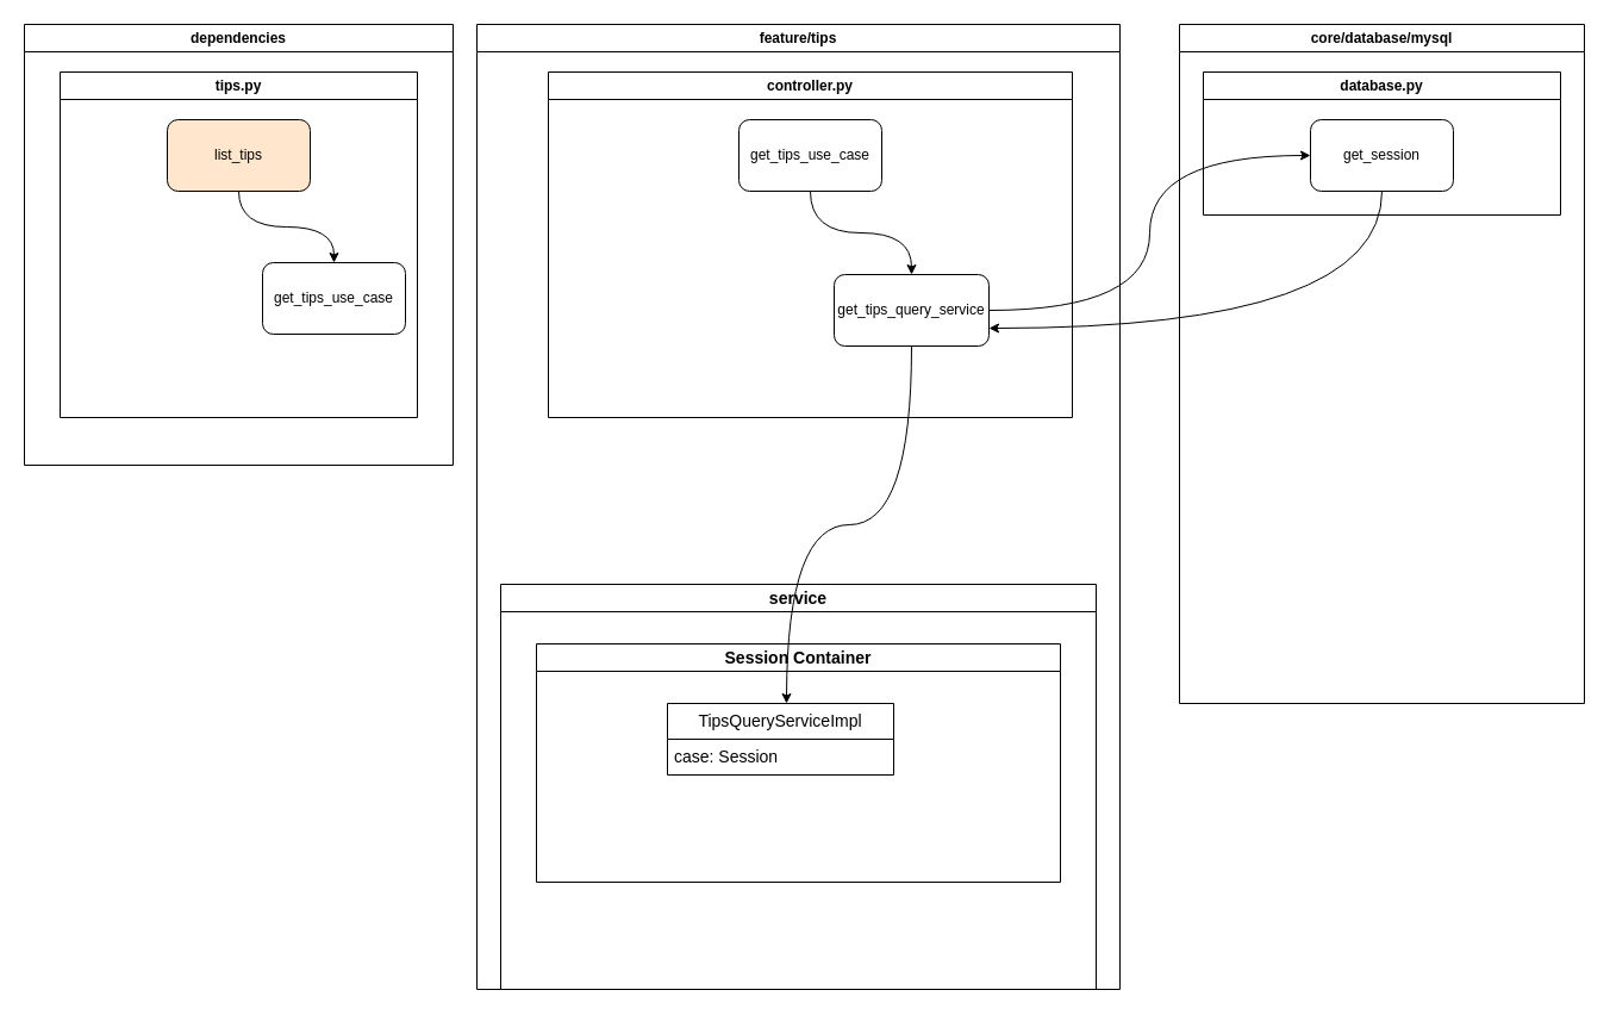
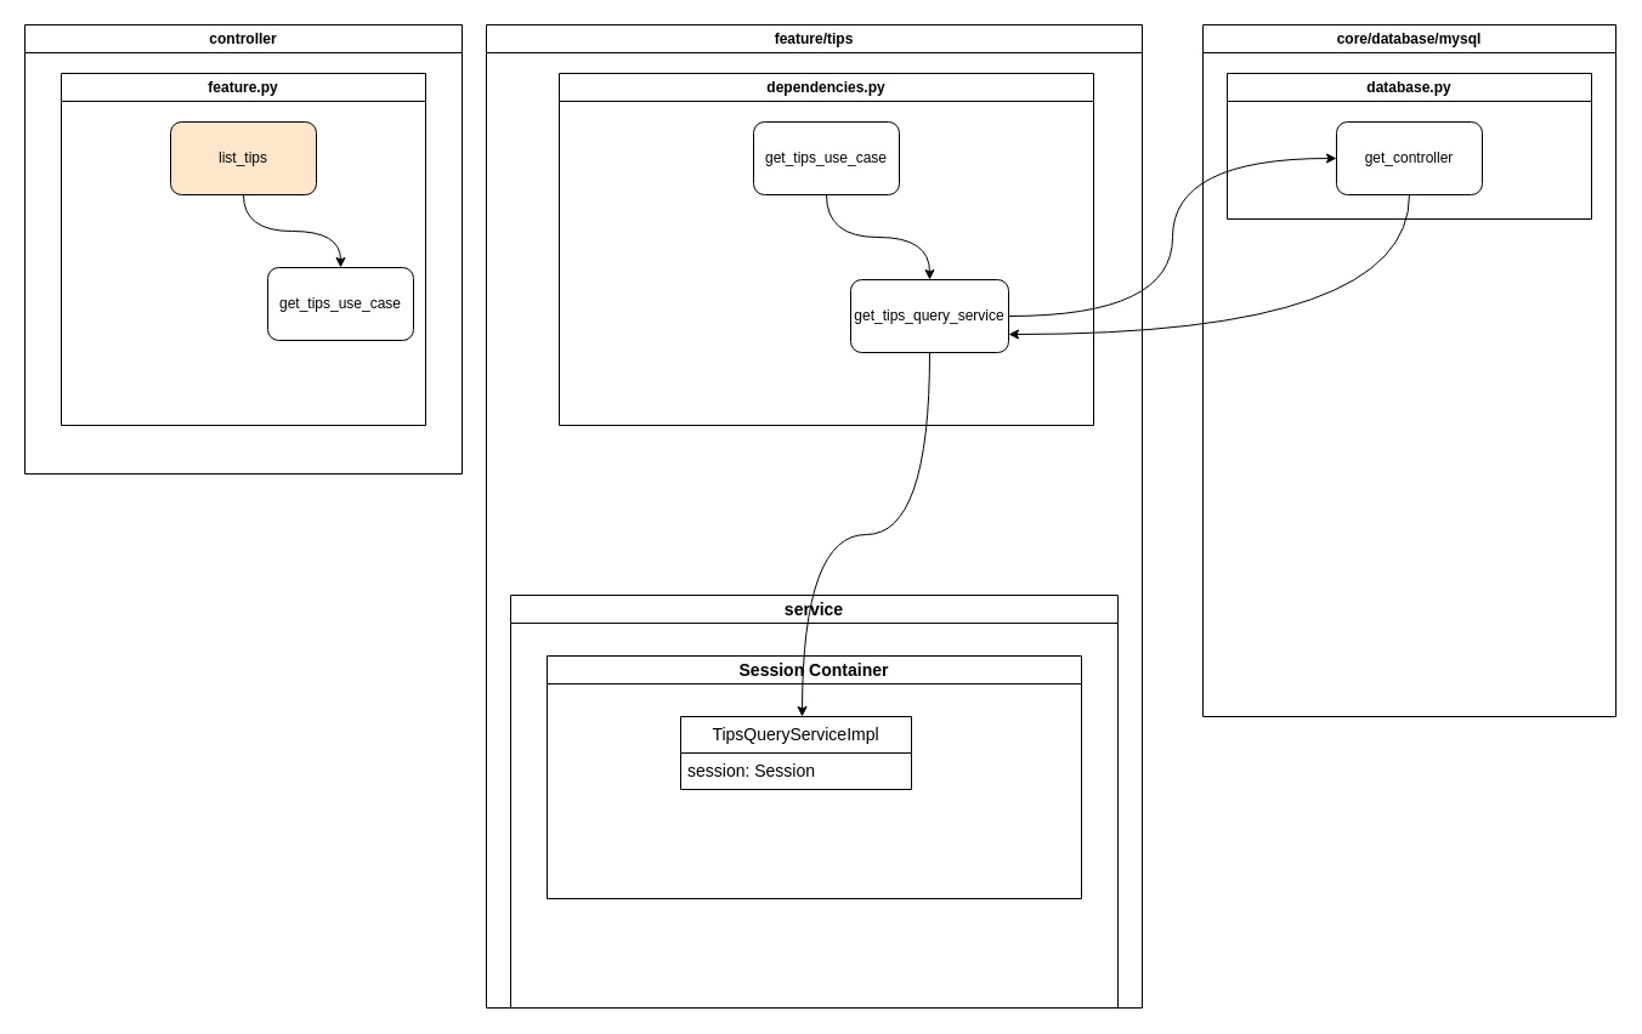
- <mxCell id="2" value="dependencies" style="swimlane;whiteSpace=wrap;html=1;" vertex="1" parent="1"><mxGeometry x="20" y="20" width="360" height="370" as="geometry"><mxRectangle x="40" y="40" width="100" height="30" as="alternateBounds" /></mxGeometry></mxCell>
+ <mxCell id="2" value="controller" style="swimlane;whiteSpace=wrap;html=1;" vertex="1" parent="1"><mxGeometry x="20" y="20" width="360" height="370" as="geometry"><mxRectangle x="40" y="40" width="100" height="30" as="alternateBounds" /></mxGeometry></mxCell>
- <mxCell id="3" value="tips.py" style="swimlane;whiteSpace=wrap;html=1;" vertex="1" parent="2"><mxGeometry x="30" y="40" width="300" height="290" as="geometry" /></mxCell>
+ <mxCell id="3" value="feature.py" style="swimlane;whiteSpace=wrap;html=1;" vertex="1" parent="2"><mxGeometry x="30" y="40" width="300" height="290" as="geometry" /></mxCell>
- <mxCell id="8" value="controller.py" style="swimlane;whiteSpace=wrap;html=1;" vertex="1" parent="7"><mxGeometry x="60" y="40" width="440" height="290" as="geometry" /></mxCell>
+ <mxCell id="8" value="dependencies.py" style="swimlane;whiteSpace=wrap;html=1;" vertex="1" parent="7"><mxGeometry x="60" y="40" width="440" height="290" as="geometry" /></mxCell>
- <mxCell id="19" value="get_session" style="rounded=1;whiteSpace=wrap;html=1;" vertex="1" parent="18"><mxGeometry x="90" y="40" width="120" height="60" as="geometry" /></mxCell>
+ <mxCell id="19" value="get_controller" style="rounded=1;whiteSpace=wrap;html=1;" vertex="1" parent="18"><mxGeometry x="90" y="40" width="120" height="60" as="geometry" /></mxCell>
- <mxCell id="15" value="case: Session" style="text;strokeColor=none;fillColor=none;align=left;verticalAlign=middle;spacingLeft=4;spacingRight=4;overflow=hidden;points=[[0,0.5],[1,0.5]];portConstraint=eastwest;rotatable=0;whiteSpace=wrap;html=1;fontSize=14;" vertex="1" parent="14"><mxGeometry y="30" width="190" height="30" as="geometry" /></mxCell>
+ <mxCell id="15" value="session: Session" style="text;strokeColor=none;fillColor=none;align=left;verticalAlign=middle;spacingLeft=4;spacingRight=4;overflow=hidden;points=[[0,0.5],[1,0.5]];portConstraint=eastwest;rotatable=0;whiteSpace=wrap;html=1;fontSize=14;" vertex="1" parent="14"><mxGeometry y="30" width="190" height="30" as="geometry" /></mxCell>
